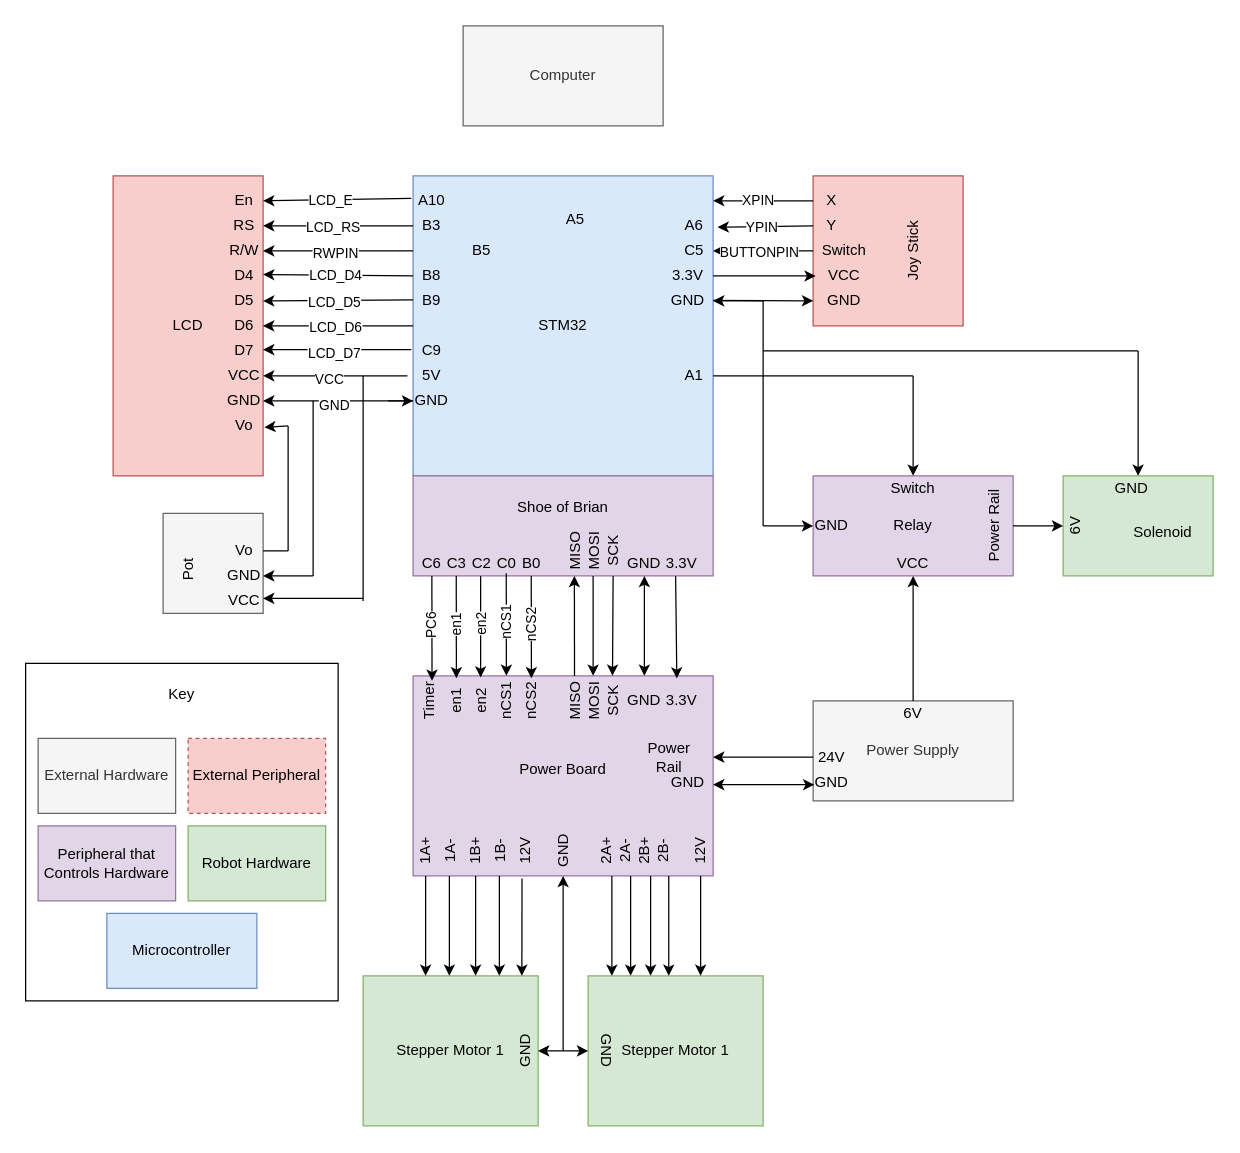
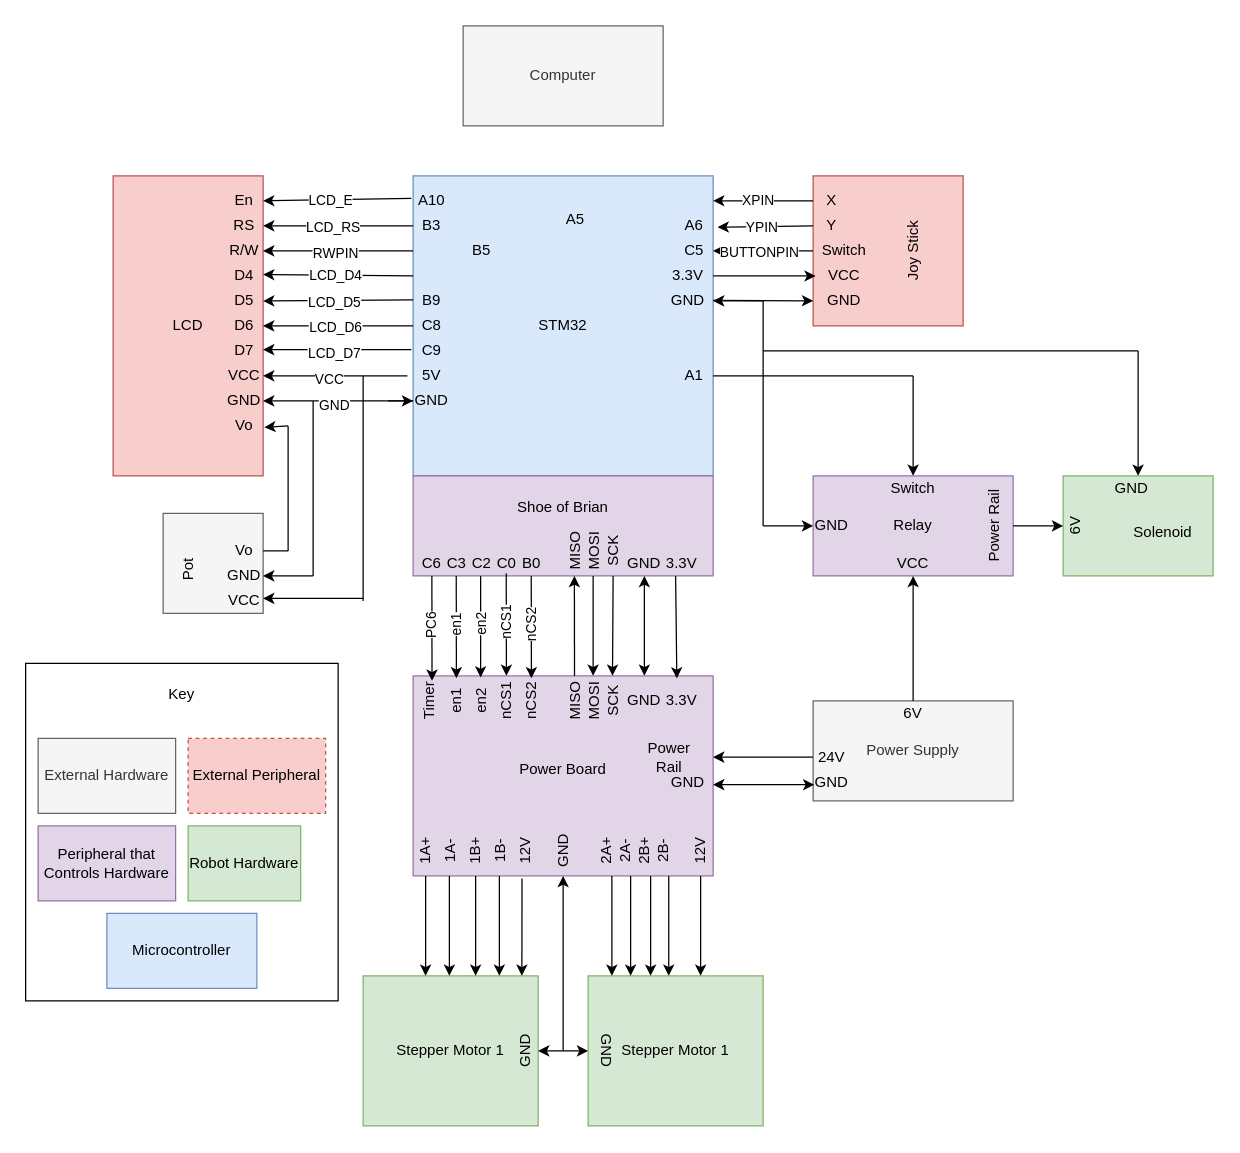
- <mxCell id="21" value="B8" style="text;html=1;strokeColor=none;fillColor=none;align=center;verticalAlign=middle;whiteSpace=wrap;rounded=0;" vertex="1" parent="1"><mxGeometry x="330" y="210" width="30" height="20" as="geometry" /></mxCell>
+ <mxCell id="26" value="C8" style="text;html=1;strokeColor=none;fillColor=none;align=center;verticalAlign=middle;whiteSpace=wrap;rounded=0;" vertex="1" parent="1"><mxGeometry x="330" y="250" width="30" height="20" as="geometry" /></mxCell>
- <mxCell id="171" value="Robot Hardware" style="rounded=0;whiteSpace=wrap;html=1;fillColor=#d5e8d4;strokeColor=#82b366;" vertex="1" parent="1"><mxGeometry x="150" y="660" width="110" height="60" as="geometry" /></mxCell>
+ <mxCell id="171" value="Robot Hardware" style="rounded=0;whiteSpace=wrap;html=1;fillColor=#d5e8d4;strokeColor=#82b366;" vertex="1" parent="1"><mxGeometry x="150" y="660" width="90" height="60" as="geometry" /></mxCell>
